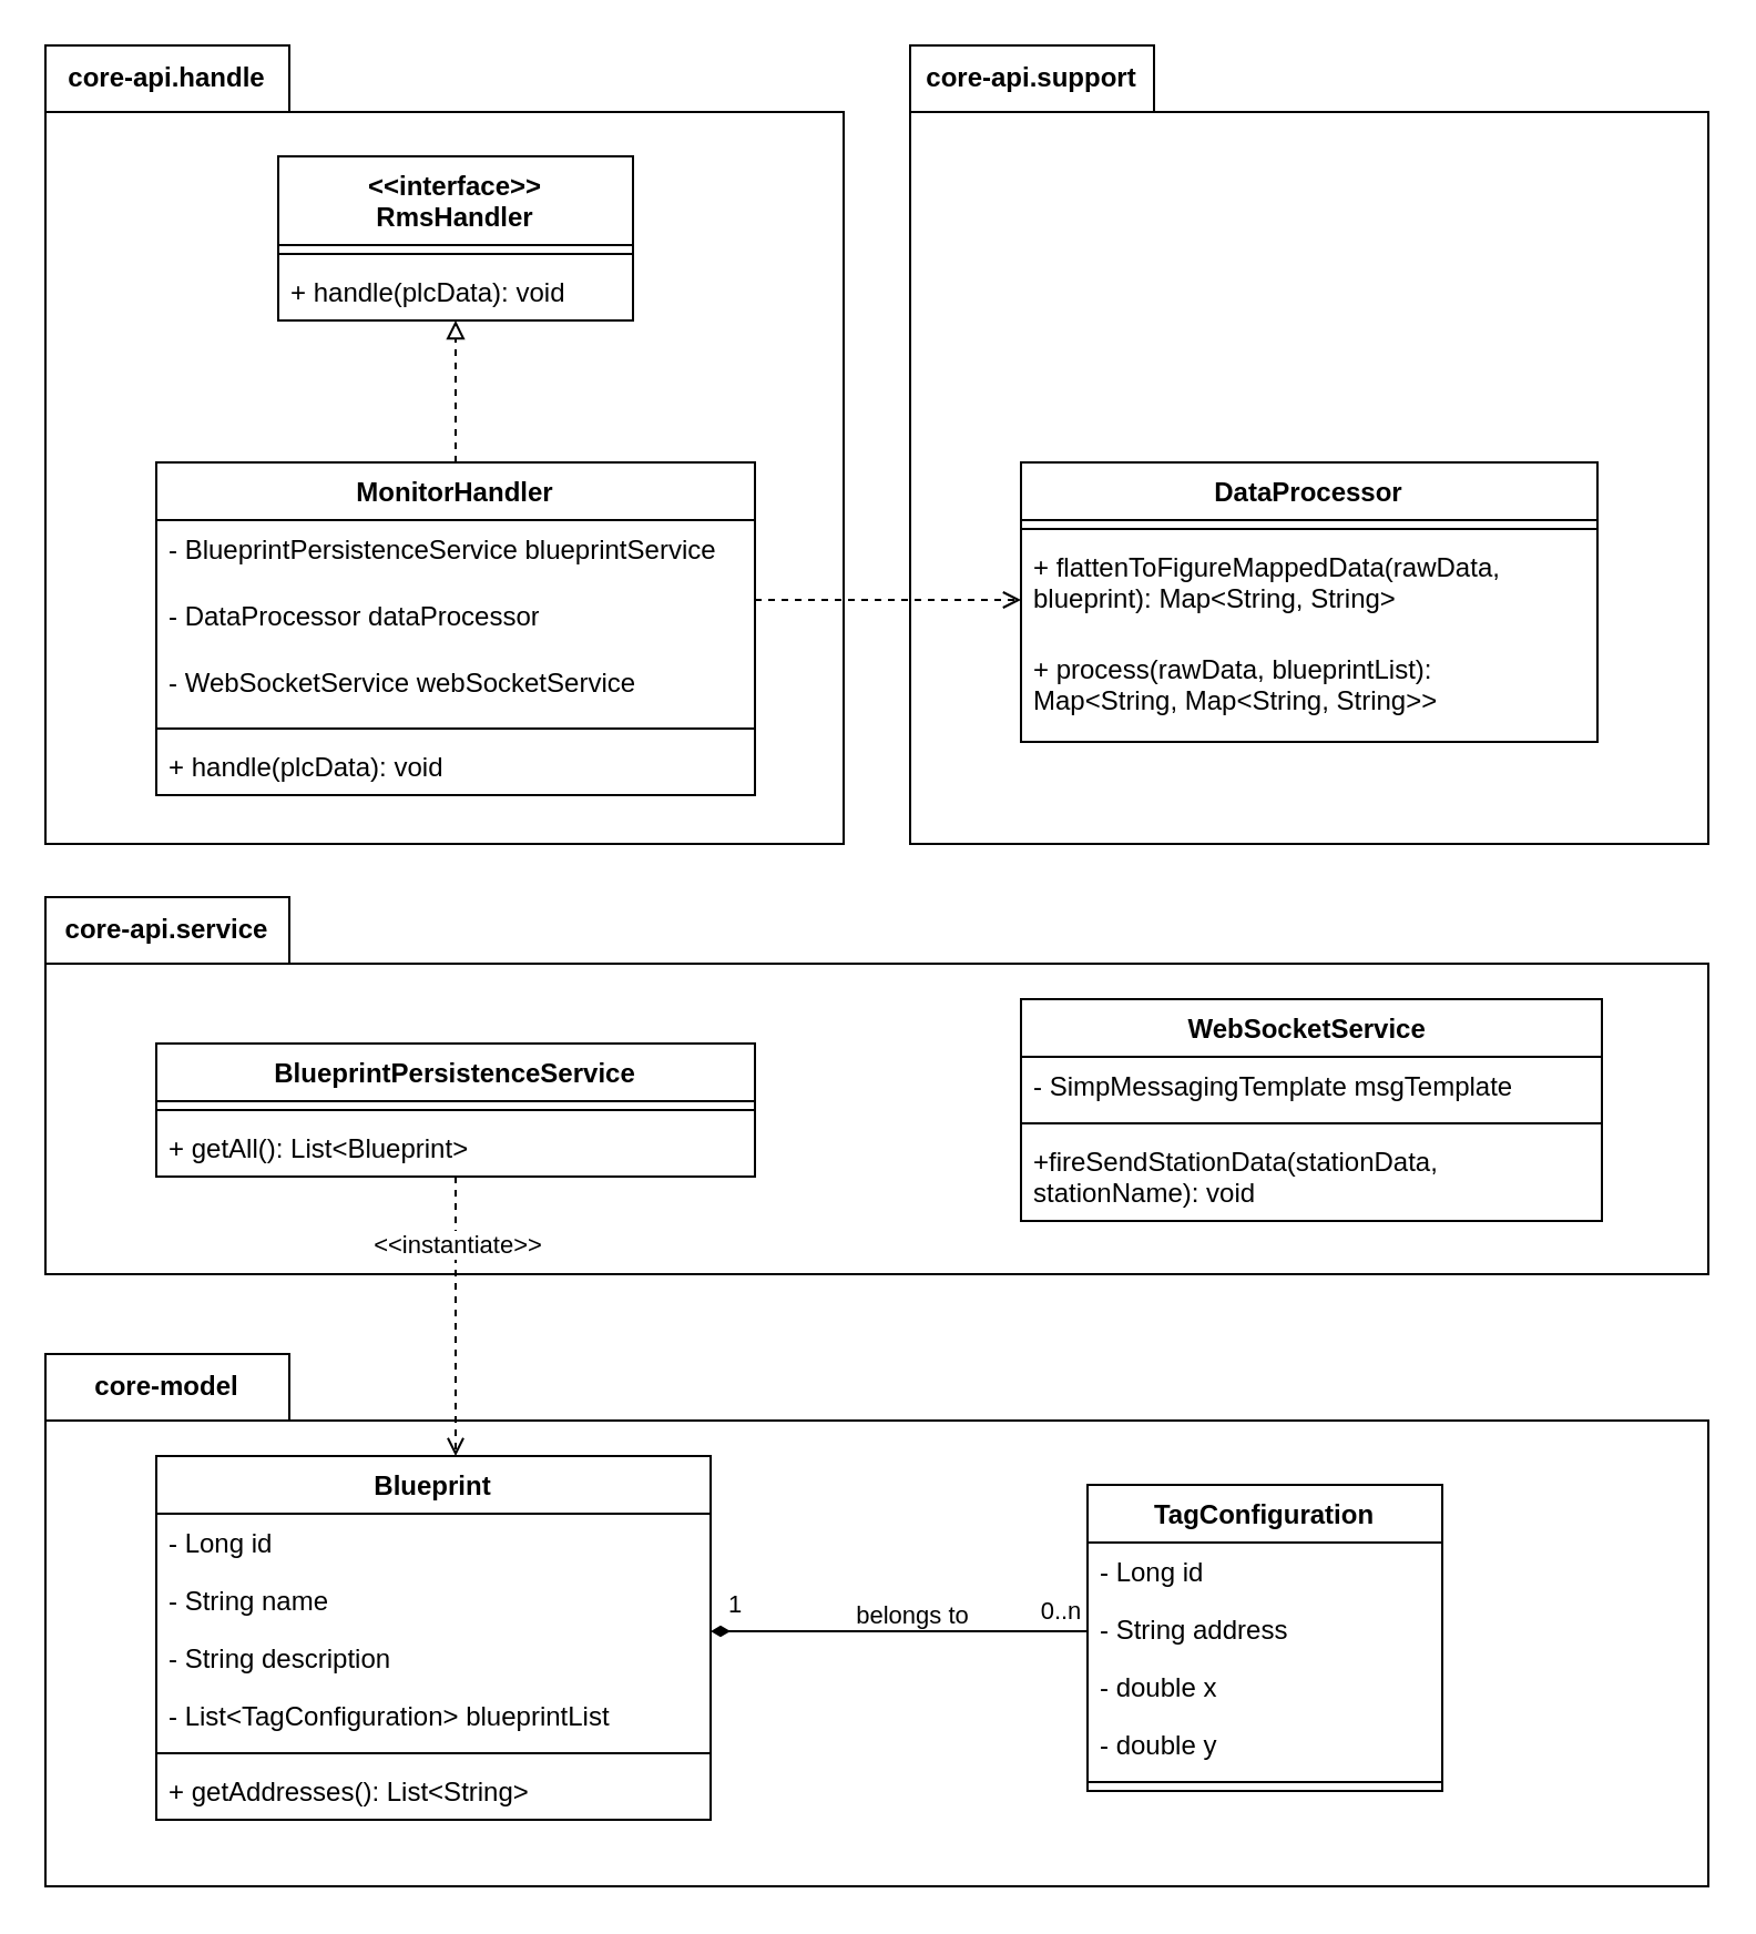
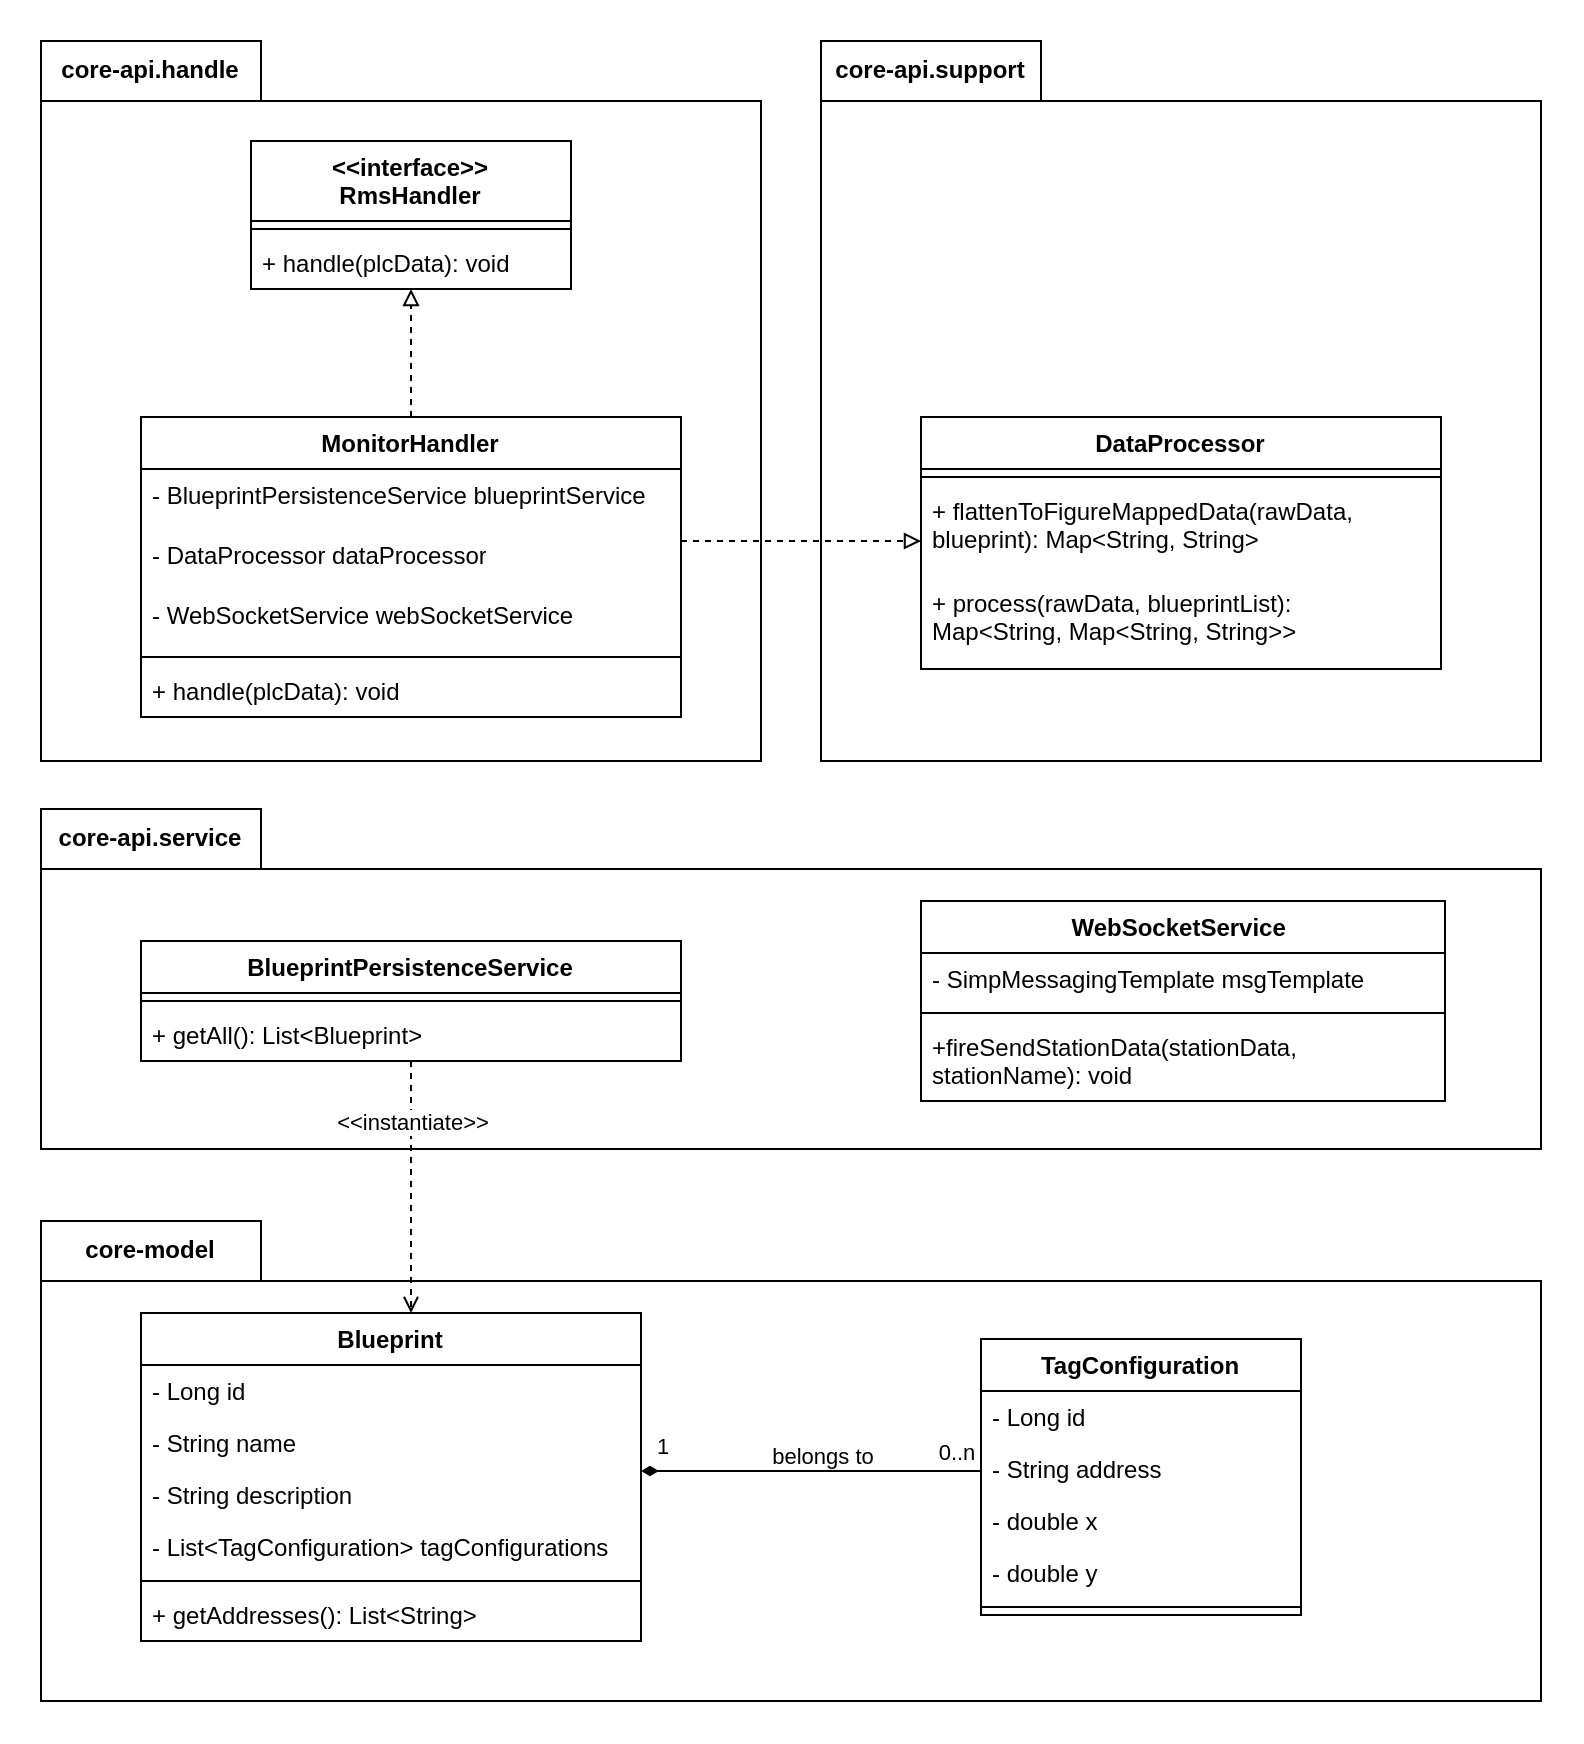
- <mxCell id="25" style="edgeStyle=orthogonalEdgeStyle;rounded=0;orthogonalLoop=1;jettySize=auto;html=1;dashed=1;endArrow=open;endFill=0;" edge="1" parent="1" source="26" target="15"><mxGeometry relative="1" as="geometry"><Array as="points"><mxPoint x="410" y="270" /><mxPoint x="410" y="270" /></Array></mxGeometry></mxCell>
+ <mxCell id="25" style="edgeStyle=orthogonalEdgeStyle;rounded=0;orthogonalLoop=1;jettySize=auto;html=1;dashed=1;endArrow=block;endFill=0;" edge="1" parent="1" source="26" target="15"><mxGeometry relative="1" as="geometry"><Array as="points"><mxPoint x="410" y="270" /><mxPoint x="410" y="270" /></Array></mxGeometry></mxCell>
- <mxCell id="48" value="- List&amp;lt;TagConfiguration&amp;gt; blueprintList" style="text;strokeColor=none;fillColor=none;align=left;verticalAlign=top;spacingLeft=4;spacingRight=4;overflow=hidden;rotatable=0;points=[[0,0.5],[1,0.5]];portConstraint=eastwest;whiteSpace=wrap;html=1;" vertex="1" parent="44"><mxGeometry y="104" width="250" height="26" as="geometry" /></mxCell>
+ <mxCell id="48" value="- List&amp;lt;TagConfiguration&amp;gt; tagConfigurations" style="text;strokeColor=none;fillColor=none;align=left;verticalAlign=top;spacingLeft=4;spacingRight=4;overflow=hidden;rotatable=0;points=[[0,0.5],[1,0.5]];portConstraint=eastwest;whiteSpace=wrap;html=1;" vertex="1" parent="44"><mxGeometry y="104" width="250" height="26" as="geometry" /></mxCell>
